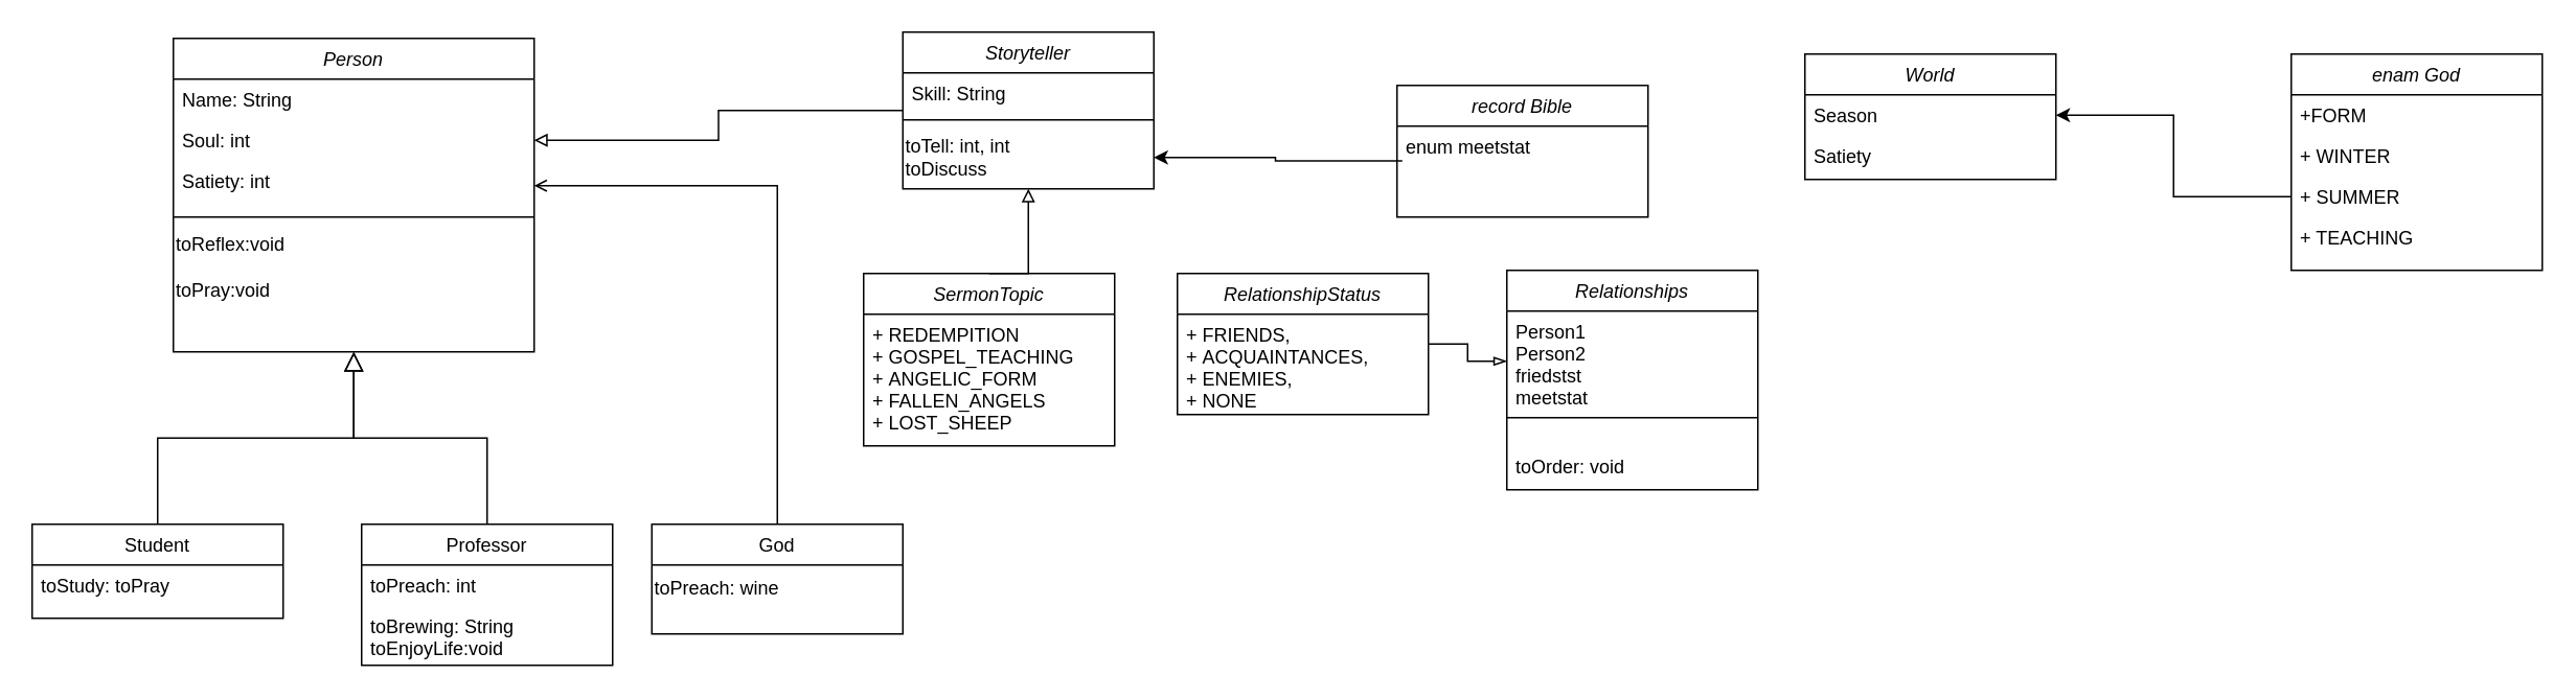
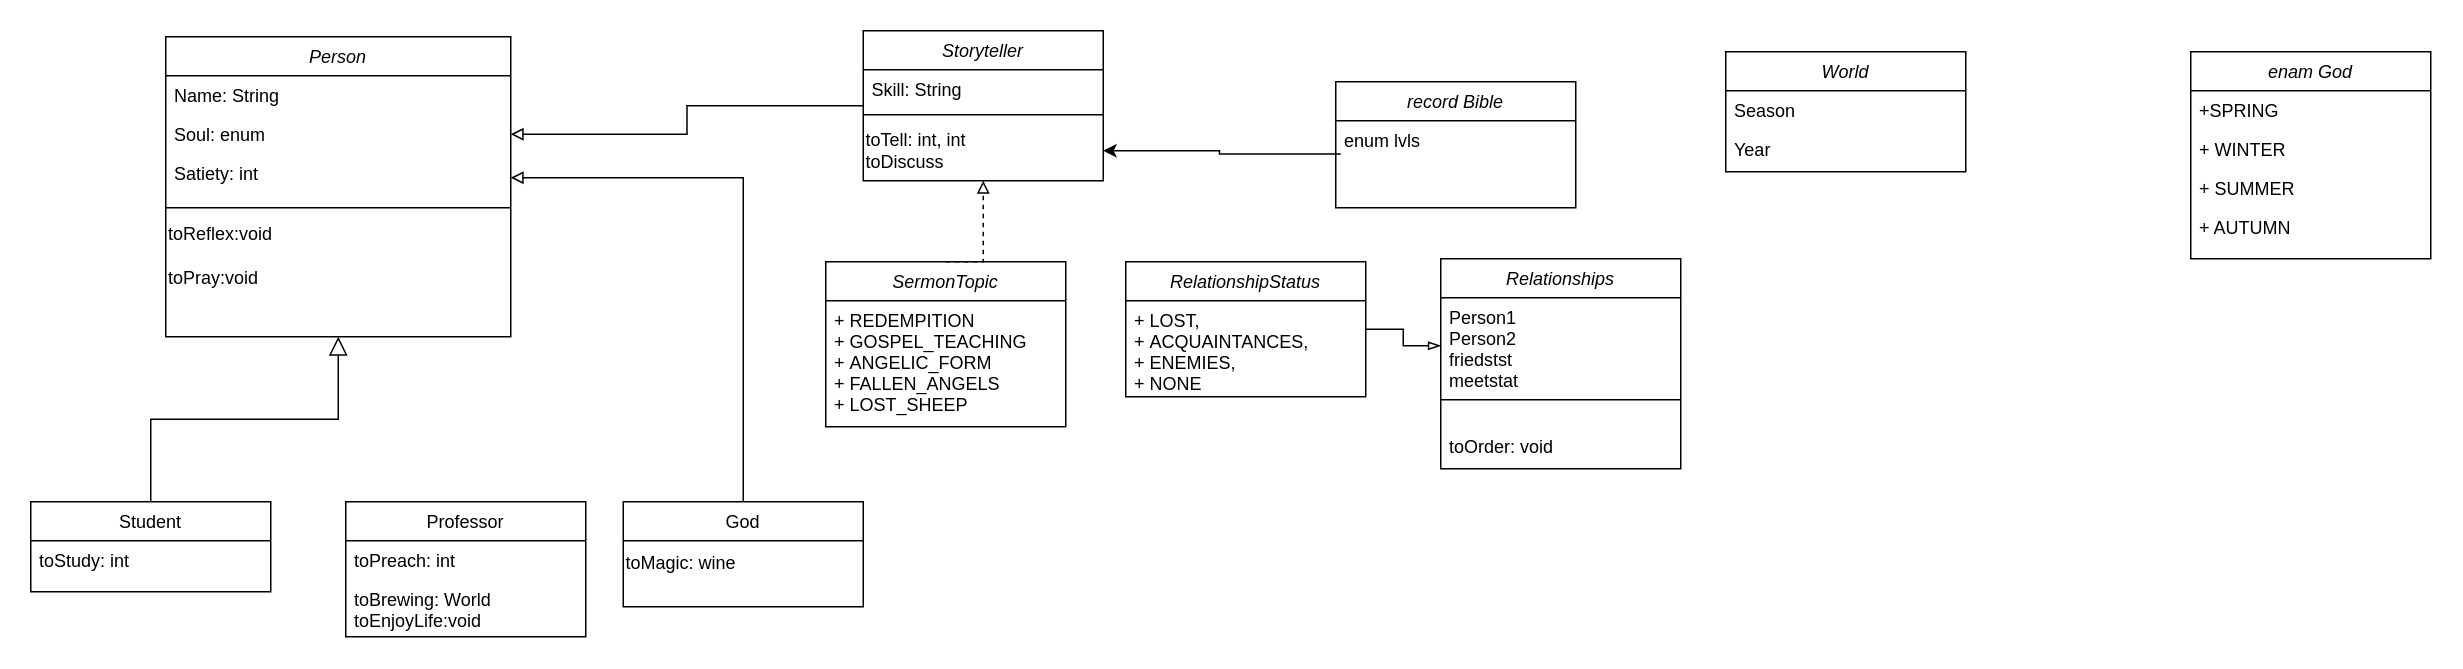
- <mxCell id="29" value="+FORM" style="text;align=left;verticalAlign=top;spacingLeft=4;spacingRight=4;overflow=hidden;rotatable=0;points=[[0,0.5],[1,0.5]];portConstraint=eastwest;" parent="28" vertex="1"><mxGeometry y="26" width="160" height="26" as="geometry" /></mxCell>
+ <mxCell id="29" value="+SPRING" style="text;align=left;verticalAlign=top;spacingLeft=4;spacingRight=4;overflow=hidden;rotatable=0;points=[[0,0.5],[1,0.5]];portConstraint=eastwest;" parent="28" vertex="1"><mxGeometry y="26" width="160" height="26" as="geometry" /></mxCell>
- <mxCell id="4" value="Soul: int" style="text;align=left;verticalAlign=top;spacingLeft=4;spacingRight=4;overflow=hidden;rotatable=0;points=[[0,0.5],[1,0.5]];portConstraint=eastwest;rounded=0;shadow=0;html=0;" parent="2" vertex="1"><mxGeometry y="52" width="230" height="26" as="geometry" /></mxCell>
+ <mxCell id="4" value="Soul: enum" style="text;align=left;verticalAlign=top;spacingLeft=4;spacingRight=4;overflow=hidden;rotatable=0;points=[[0,0.5],[1,0.5]];portConstraint=eastwest;rounded=0;shadow=0;html=0;" parent="2" vertex="1"><mxGeometry y="52" width="230" height="26" as="geometry" /></mxCell>
- <mxCell id="16" value="enum meetstat" style="text;align=left;verticalAlign=top;spacingLeft=4;spacingRight=4;overflow=hidden;rotatable=0;points=[[0,0.5],[1,0.5]];portConstraint=eastwest;" parent="15" vertex="1"><mxGeometry y="26" width="160" height="26" as="geometry" /></mxCell>
+ <mxCell id="16" value="enum lvls" style="text;align=left;verticalAlign=top;spacingLeft=4;spacingRight=4;overflow=hidden;rotatable=0;points=[[0,0.5],[1,0.5]];portConstraint=eastwest;" parent="15" vertex="1"><mxGeometry y="26" width="160" height="26" as="geometry" /></mxCell>
- <mxCell id="27" value="Satiety" style="text;align=left;verticalAlign=top;spacingLeft=4;spacingRight=4;overflow=hidden;rotatable=0;points=[[0,0.5],[1,0.5]];portConstraint=eastwest;rounded=0;shadow=0;html=0;" parent="25" vertex="1"><mxGeometry y="52" width="160" height="26" as="geometry" /></mxCell>
+ <mxCell id="27" value="Year" style="text;align=left;verticalAlign=top;spacingLeft=4;spacingRight=4;overflow=hidden;rotatable=0;points=[[0,0.5],[1,0.5]];portConstraint=eastwest;rounded=0;shadow=0;html=0;" parent="25" vertex="1"><mxGeometry y="52" width="160" height="26" as="geometry" /></mxCell>
- <mxCell id="44" style="edgeStyle=orthogonalEdgeStyle;rounded=0;orthogonalLoop=1;jettySize=auto;html=1;entryX=1;entryY=0.5;entryDx=0;entryDy=0;" parent="1" source="31" target="26" edge="1"><mxGeometry relative="1" as="geometry" /></mxCell>
- <mxCell id="22" style="edgeStyle=orthogonalEdgeStyle;rounded=0;orthogonalLoop=1;jettySize=auto;html=1;entryX=1;entryY=0.5;entryDx=0;entryDy=0;endArrow=open;endFill=0;" parent="1" source="23" target="5" edge="1"><mxGeometry relative="1" as="geometry" /></mxCell>
+ <mxCell id="22" style="edgeStyle=orthogonalEdgeStyle;rounded=0;orthogonalLoop=1;jettySize=auto;html=1;entryX=1;entryY=0.5;entryDx=0;entryDy=0;endArrow=block;endFill=0;" parent="1" source="23" target="5" edge="1"><mxGeometry relative="1" as="geometry" /></mxCell>
- <mxCell id="42" style="edgeStyle=orthogonalEdgeStyle;rounded=0;orthogonalLoop=1;jettySize=auto;html=1;endArrow=block;endFill=0;exitX=0.5;exitY=0;exitDx=0;exitDy=0;" parent="1" source="40" target="21" edge="1"><mxGeometry relative="1" as="geometry"><Array as="points"><mxPoint x="655" y="174" /></Array></mxGeometry></mxCell>
+ <mxCell id="42" style="edgeStyle=orthogonalEdgeStyle;rounded=0;orthogonalLoop=1;jettySize=auto;html=1;endArrow=block;endFill=0;exitX=0.5;exitY=0;exitDx=0;exitDy=0;dashed=1;" parent="1" source="40" target="21" edge="1"><mxGeometry relative="1" as="geometry"><Array as="points"><mxPoint x="655" y="174" /></Array></mxGeometry></mxCell>
- <mxCell id="32" value="+ TEACHING" style="text;align=left;verticalAlign=top;spacingLeft=4;spacingRight=4;overflow=hidden;rotatable=0;points=[[0,0.5],[1,0.5]];portConstraint=eastwest;" parent="28" vertex="1"><mxGeometry y="104" width="160" height="26" as="geometry" /></mxCell>
+ <mxCell id="32" value="+ AUTUMN" style="text;align=left;verticalAlign=top;spacingLeft=4;spacingRight=4;overflow=hidden;rotatable=0;points=[[0,0.5],[1,0.5]];portConstraint=eastwest;" parent="28" vertex="1"><mxGeometry y="104" width="160" height="26" as="geometry" /></mxCell>
- <mxCell id="39" value="+ FRIENDS,&#10;+ ACQUAINTANCES,&#10;+ ENEMIES,&#10;+ NONE" style="text;align=left;verticalAlign=top;spacingLeft=4;spacingRight=4;overflow=hidden;rotatable=0;points=[[0,0.5],[1,0.5]];portConstraint=eastwest;fontColor=default;" parent="38" vertex="1"><mxGeometry y="26" width="160" height="64" as="geometry" /></mxCell>
+ <mxCell id="39" value="+ LOST,&#10;+ ACQUAINTANCES,&#10;+ ENEMIES,&#10;+ NONE" style="text;align=left;verticalAlign=top;spacingLeft=4;spacingRight=4;overflow=hidden;rotatable=0;points=[[0,0.5],[1,0.5]];portConstraint=eastwest;fontColor=default;" parent="38" vertex="1"><mxGeometry y="26" width="160" height="64" as="geometry" /></mxCell>
- <mxCell id="14" value="" style="endArrow=block;endSize=10;endFill=0;shadow=0;strokeWidth=1;rounded=0;curved=0;edgeStyle=elbowEdgeStyle;elbow=vertical;" parent="1" source="11" target="2" edge="1"><mxGeometry width="160" relative="1" as="geometry"><mxPoint x="110" y="347" as="sourcePoint" /><mxPoint x="210" y="245" as="targetPoint" /></mxGeometry></mxCell>
- <mxCell id="9" value="toStudy: toPray" style="text;align=left;verticalAlign=top;spacingLeft=4;spacingRight=4;overflow=hidden;rotatable=0;points=[[0,0.5],[1,0.5]];portConstraint=eastwest;" parent="8" vertex="1"><mxGeometry y="26" width="160" height="26" as="geometry" /></mxCell>
+ <mxCell id="9" value="toStudy: int" style="text;align=left;verticalAlign=top;spacingLeft=4;spacingRight=4;overflow=hidden;rotatable=0;points=[[0,0.5],[1,0.5]];portConstraint=eastwest;" parent="8" vertex="1"><mxGeometry y="26" width="160" height="26" as="geometry" /></mxCell>
- <mxCell id="24" value="toPreach: wine" style="text;html=1;align=left;verticalAlign=middle;resizable=0;points=[];autosize=1;strokeColor=none;fillColor=none;" parent="23" vertex="1"><mxGeometry y="26" width="160" height="30" as="geometry" /></mxCell>
+ <mxCell id="24" value="toMagic: wine" style="text;html=1;align=left;verticalAlign=middle;resizable=0;points=[];autosize=1;strokeColor=none;fillColor=none;" parent="23" vertex="1"><mxGeometry y="26" width="160" height="30" as="geometry" /></mxCell>
- <mxCell id="13" value="toBrewing: String&#10;toEnjoyLife:void" style="text;align=left;verticalAlign=top;spacingLeft=4;spacingRight=4;overflow=hidden;rotatable=0;points=[[0,0.5],[1,0.5]];portConstraint=eastwest;fontStyle=0" parent="11" vertex="1"><mxGeometry y="52" width="160" height="38" as="geometry" /></mxCell>
+ <mxCell id="13" value="toBrewing: World&#10;toEnjoyLife:void" style="text;align=left;verticalAlign=top;spacingLeft=4;spacingRight=4;overflow=hidden;rotatable=0;points=[[0,0.5],[1,0.5]];portConstraint=eastwest;fontStyle=0" parent="11" vertex="1"><mxGeometry y="52" width="160" height="38" as="geometry" /></mxCell>
